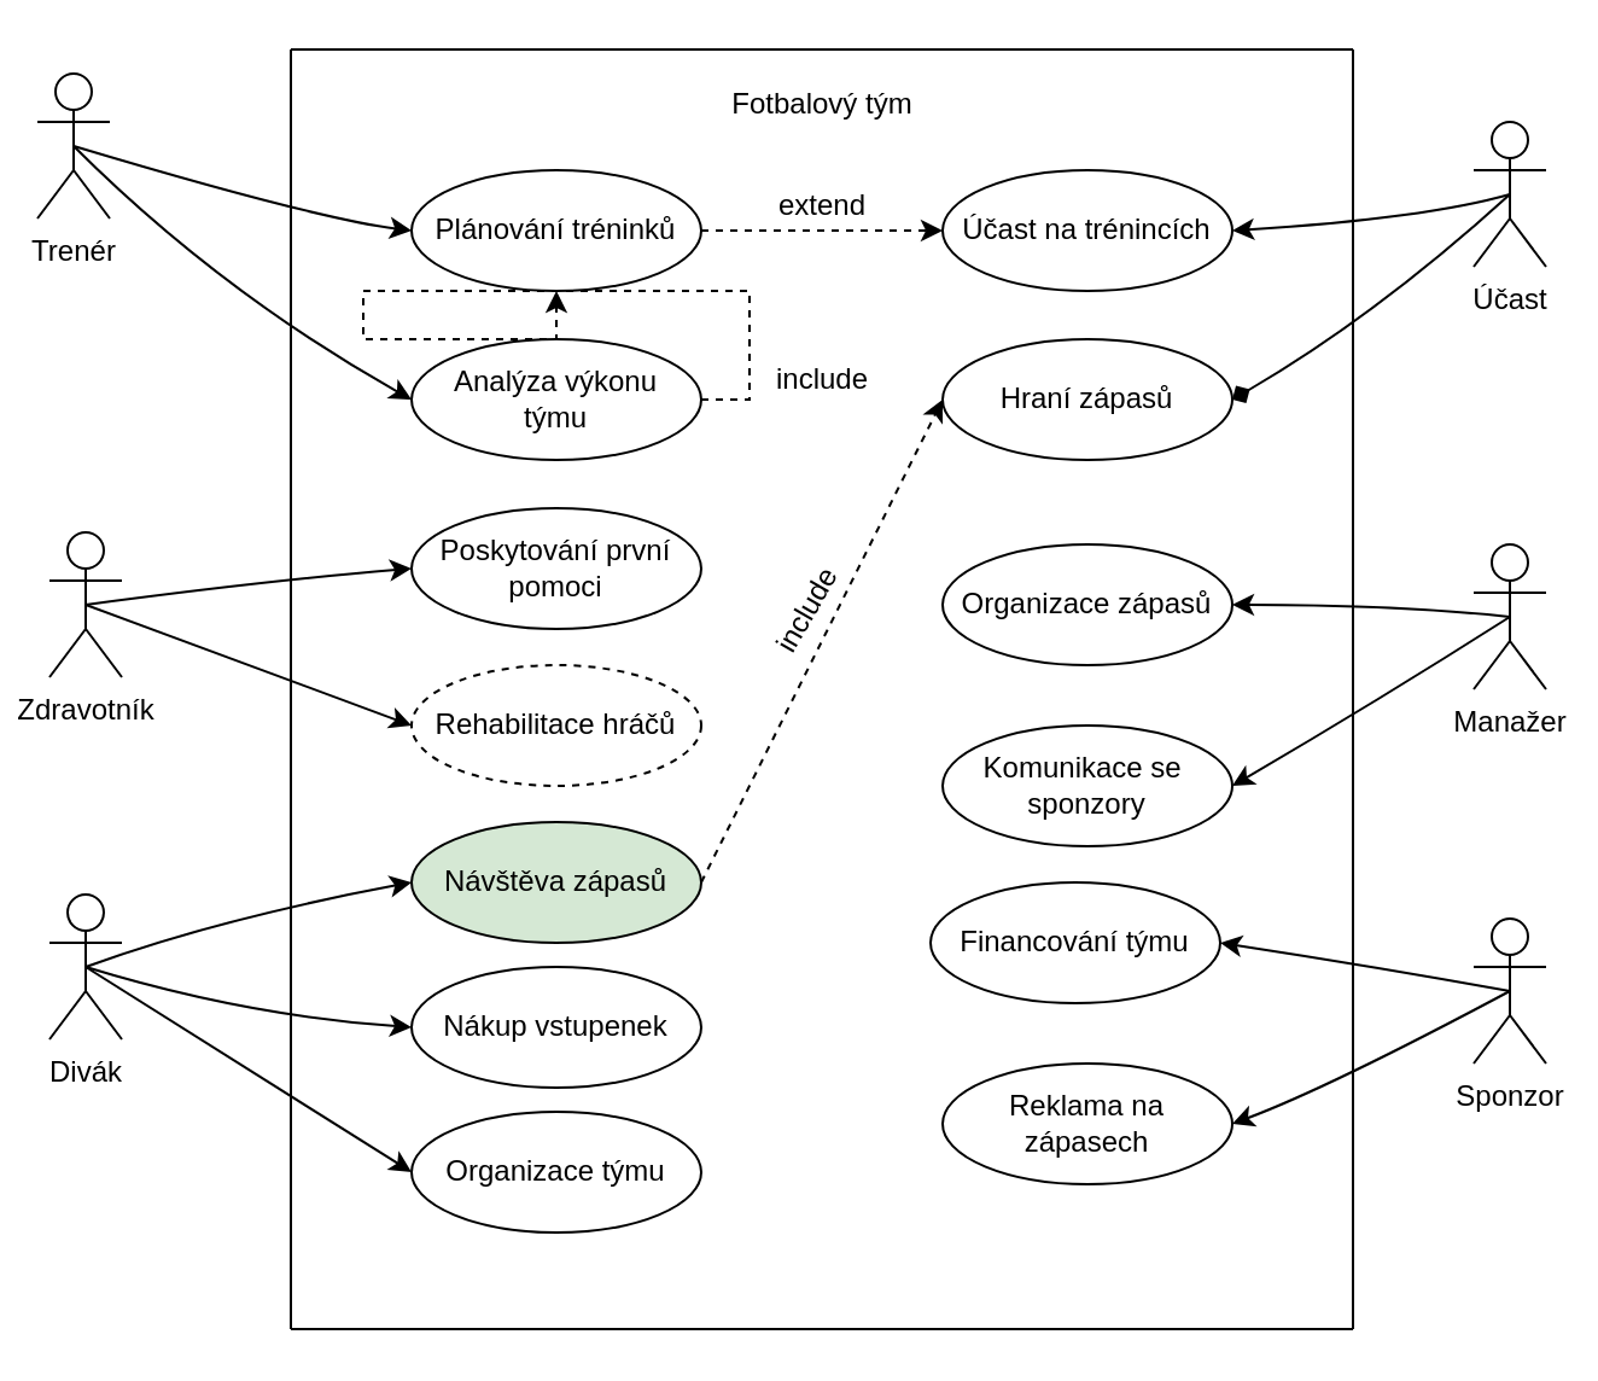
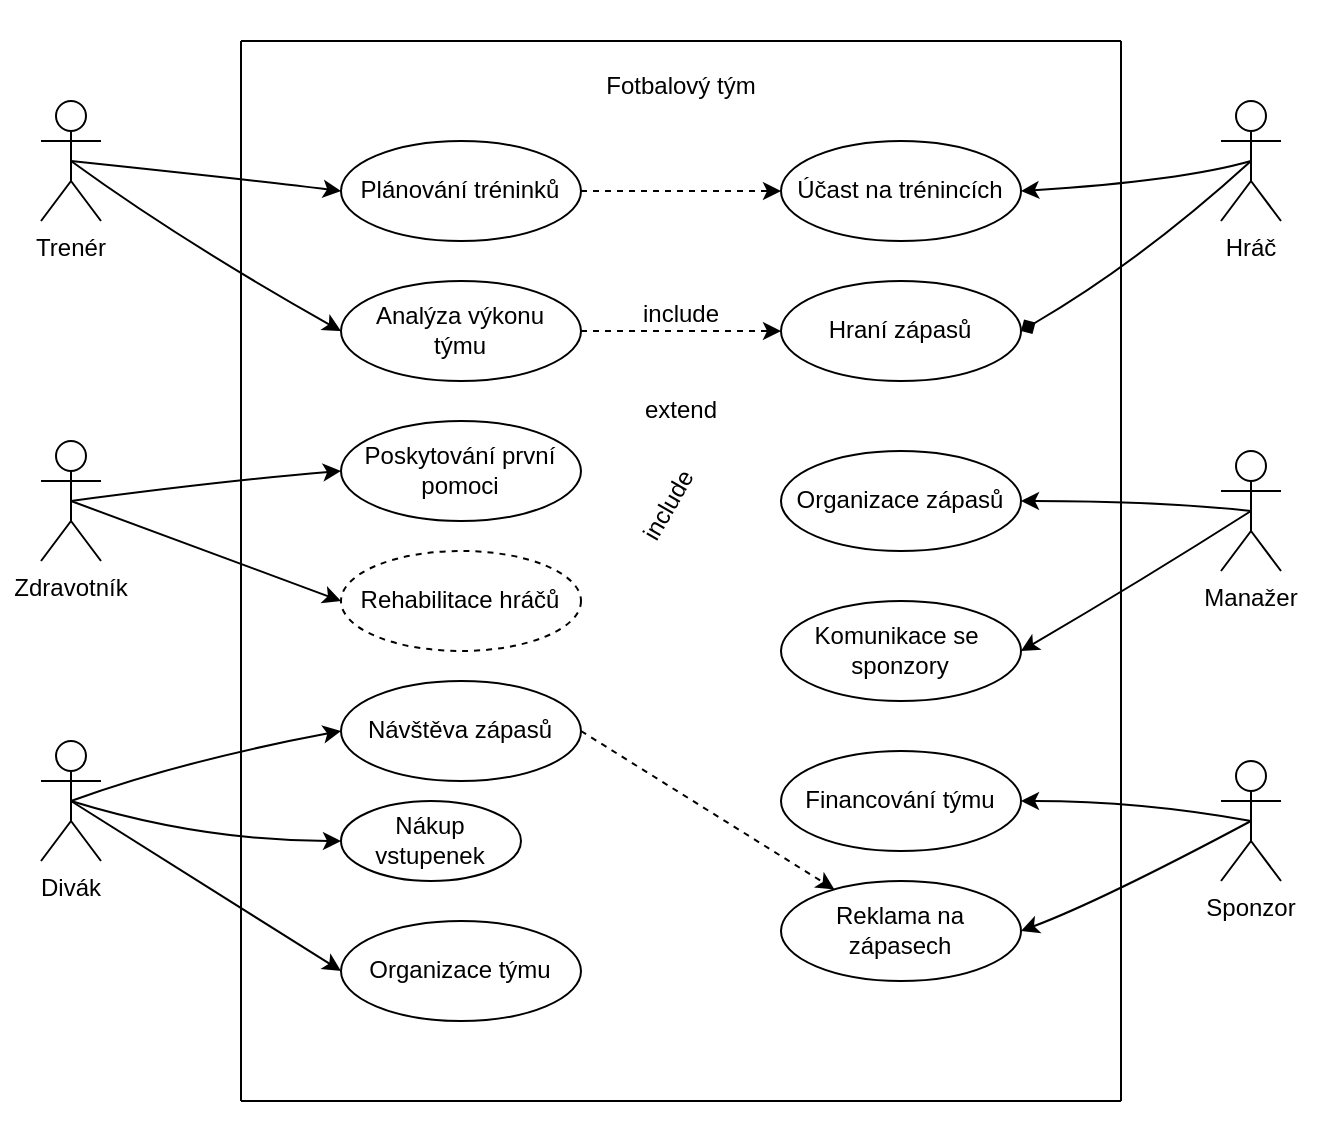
- <mxCell id="7" value="Trenér" style="shape=umlActor;verticalLabelPosition=bottom;verticalAlign=top;html=1;outlineConnect=0;" vertex="1" parent="1"><mxGeometry x="15" y="30" width="30" height="60" as="geometry" /></mxCell>
+ <mxCell id="7" value="Trenér" style="shape=umlActor;verticalLabelPosition=bottom;verticalAlign=top;html=1;outlineConnect=0;" vertex="1" parent="1"><mxGeometry x="20" y="50" width="30" height="60" as="geometry" /></mxCell>
- <mxCell id="42" value="extend" style="text;html=1;align=center;verticalAlign=middle;resizable=0;points=[];autosize=1;strokeColor=none;fillColor=none;" vertex="1" parent="1"><mxGeometry x="310" y="70" width="60" height="30" as="geometry" /></mxCell>
+ <mxCell id="42" value="extend" style="text;html=1;align=center;verticalAlign=middle;resizable=0;points=[];autosize=1;strokeColor=none;fillColor=none;" vertex="1" parent="1"><mxGeometry x="310" y="190" width="60" height="30" as="geometry" /></mxCell>
- <mxCell id="4" value="Účast" style="shape=umlActor;verticalLabelPosition=bottom;verticalAlign=top;html=1;outlineConnect=0;" vertex="1" parent="1"><mxGeometry x="610" y="50" width="30" height="60" as="geometry" /></mxCell>
+ <mxCell id="4" value="Hráč" style="shape=umlActor;verticalLabelPosition=bottom;verticalAlign=top;html=1;outlineConnect=0;" vertex="1" parent="1"><mxGeometry x="610" y="50" width="30" height="60" as="geometry" /></mxCell>
- <mxCell id="14" style="edgeStyle=orthogonalEdgeStyle;rounded=0;orthogonalLoop=1;jettySize=auto;html=1;exitX=1;exitY=0.5;exitDx=0;exitDy=0;dashed=1;" edge="1" parent="1" source="15" target="9"><mxGeometry relative="1" as="geometry" /></mxCell>
+ <mxCell id="14" style="edgeStyle=orthogonalEdgeStyle;rounded=0;orthogonalLoop=1;jettySize=auto;html=1;exitX=1;exitY=0.5;exitDx=0;exitDy=0;entryX=0;entryY=0.5;entryDx=0;entryDy=0;dashed=1;" edge="1" parent="1" source="15" target="16"><mxGeometry relative="1" as="geometry" /></mxCell>
- <mxCell id="20" style="rounded=0;orthogonalLoop=1;jettySize=auto;html=1;exitX=1;exitY=0.5;exitDx=0;exitDy=0;entryX=0;entryY=0.5;entryDx=0;entryDy=0;dashed=1;" edge="1" parent="1" source="21" target="16"><mxGeometry relative="1" as="geometry" /></mxCell>
+ <mxCell id="20" style="rounded=0;orthogonalLoop=1;jettySize=auto;html=1;exitX=1;exitY=0.5;exitDx=0;exitDy=0;dashed=1;" edge="1" parent="1" source="21" target="19"><mxGeometry relative="1" as="geometry" /></mxCell>
- <mxCell id="21" value="Návštěva zápasů" style="ellipse;whiteSpace=wrap;html=1;fillColor=#d5e8d4;" vertex="1" parent="1"><mxGeometry x="170" y="340" width="120" height="50" as="geometry" /></mxCell>
+ <mxCell id="21" value="Návštěva zápasů" style="ellipse;whiteSpace=wrap;html=1;" vertex="1" parent="1"><mxGeometry x="170" y="340" width="120" height="50" as="geometry" /></mxCell>
- <mxCell id="18" value="Financování týmu" style="ellipse;whiteSpace=wrap;html=1;" vertex="1" parent="1"><mxGeometry x="385" y="365" width="120" height="50" as="geometry" /></mxCell>
+ <mxCell id="18" value="Financování týmu" style="ellipse;whiteSpace=wrap;html=1;" vertex="1" parent="1"><mxGeometry x="390" y="375" width="120" height="50" as="geometry" /></mxCell>
- <mxCell id="22" value="Nákup vstupenek" style="ellipse;whiteSpace=wrap;html=1;" vertex="1" parent="1"><mxGeometry x="170" y="400" width="120" height="50" as="geometry" /></mxCell>
+ <mxCell id="22" value="Nákup vstupenek" style="ellipse;whiteSpace=wrap;html=1;" vertex="1" parent="1"><mxGeometry x="170" y="400" width="90" height="40" as="geometry" /></mxCell>
